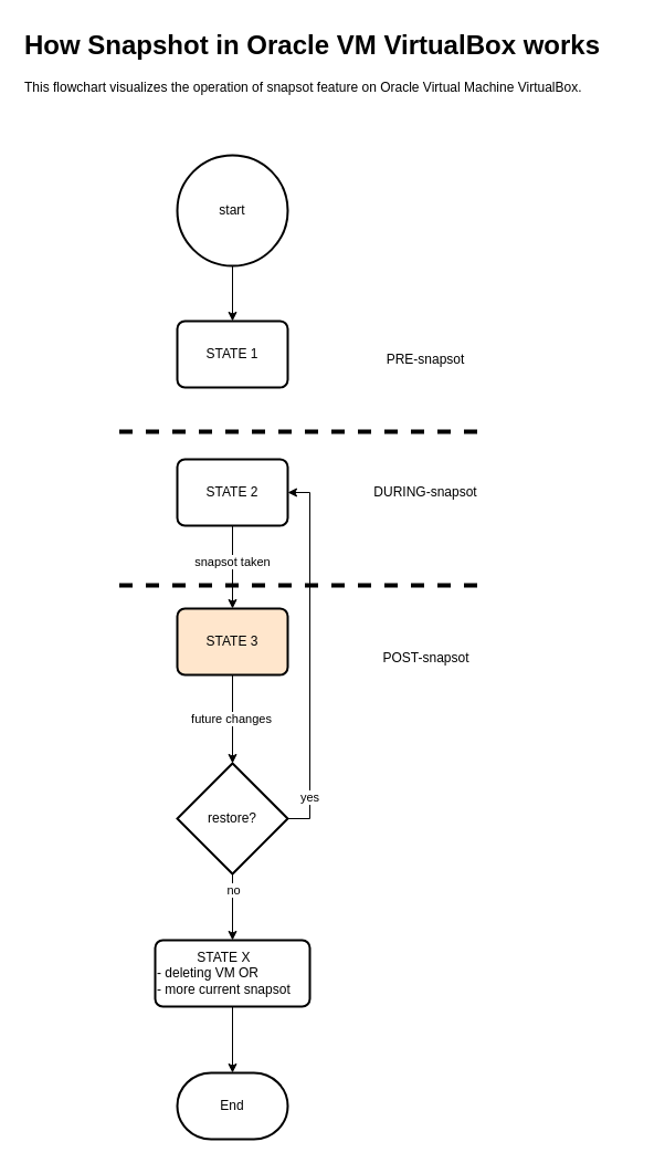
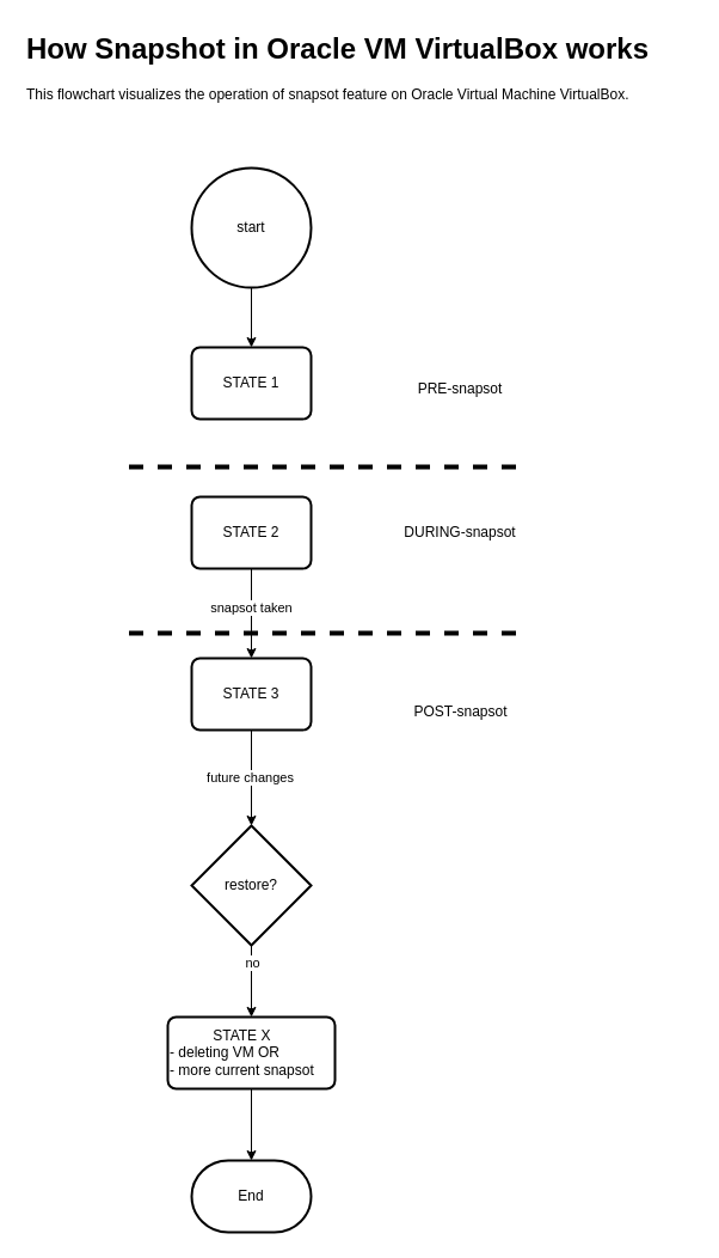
- <mxCell id="5" value="STATE 3" style="rounded=1;whiteSpace=wrap;html=1;absoluteArcSize=1;arcSize=14;strokeWidth=2;fillColor=#ffe6cc;" vertex="1" parent="1"><mxGeometry x="160" y="550" width="100" height="60" as="geometry" /></mxCell>
+ <mxCell id="5" value="STATE 3" style="rounded=1;whiteSpace=wrap;html=1;absoluteArcSize=1;arcSize=14;strokeWidth=2;" vertex="1" parent="1"><mxGeometry x="160" y="550" width="100" height="60" as="geometry" /></mxCell>
- <mxCell id="6" style="edgeStyle=orthogonalEdgeStyle;rounded=0;orthogonalLoop=1;jettySize=auto;html=1;exitX=1;exitY=0.5;exitDx=0;exitDy=0;exitPerimeter=0;entryX=1;entryY=0.5;entryDx=0;entryDy=0;" edge="1" parent="1" source="10" target="4"><mxGeometry relative="1" as="geometry" /></mxCell>
- <mxCell id="7" value="yes" style="edgeLabel;html=1;align=center;verticalAlign=middle;resizable=0;points=[];" vertex="1" connectable="0" parent="6"><mxGeometry x="-0.764" y="1" relative="1" as="geometry"><mxPoint as="offset" /></mxGeometry></mxCell>
